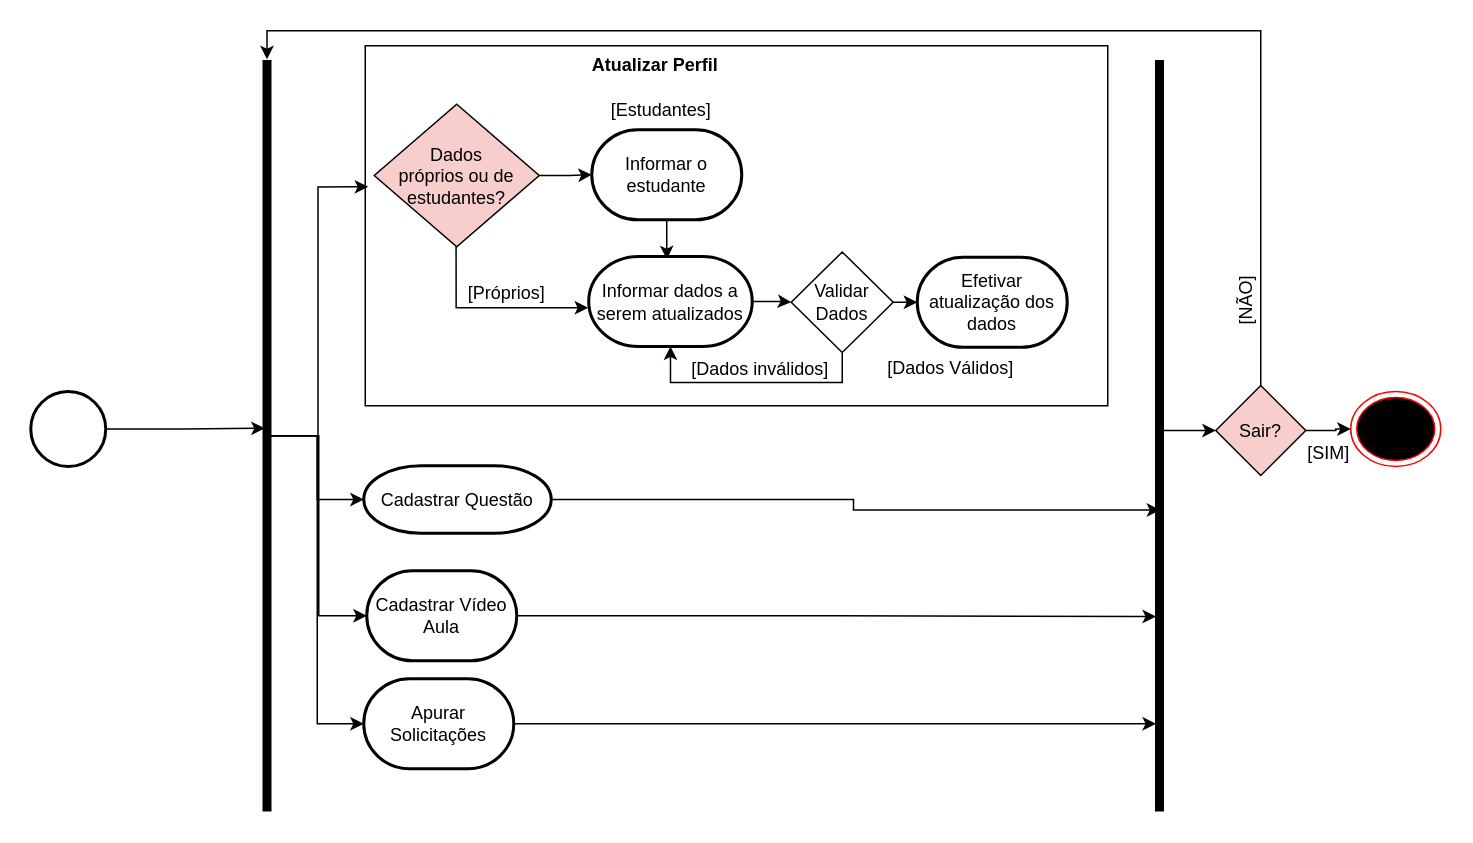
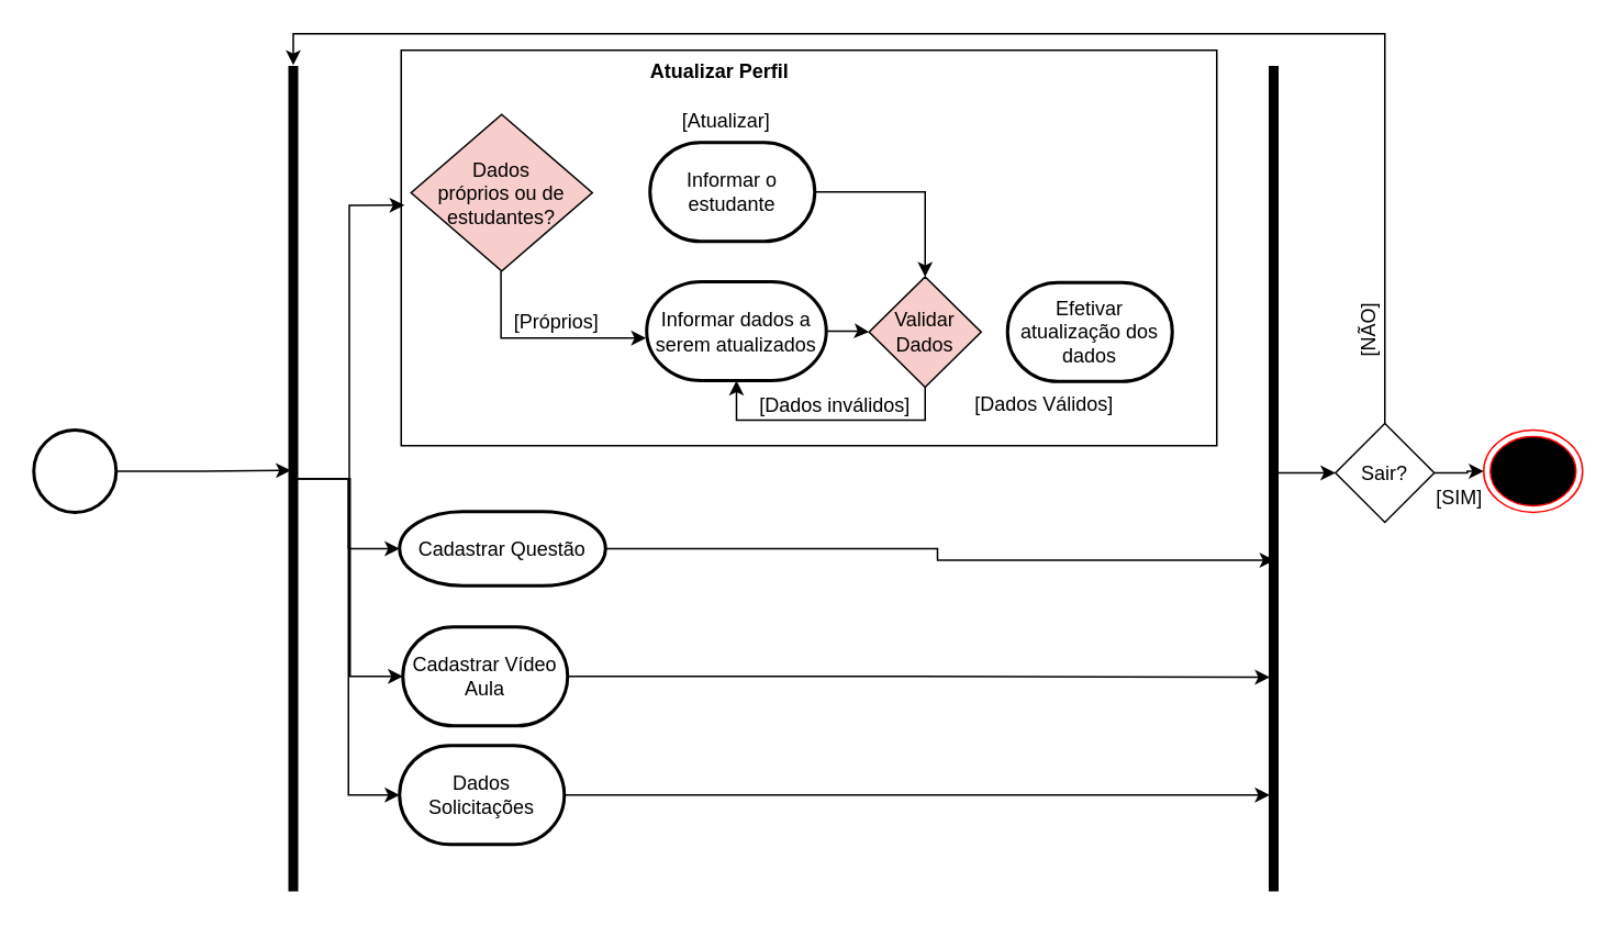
- <mxCell id="20" value="[Estudantes]" style="text;html=1;align=center;verticalAlign=middle;resizable=0;points=[];autosize=1;strokeColor=none;fillColor=none;" vertex="1" parent="1"><mxGeometry x="395" y="58" width="90" height="30" as="geometry" /></mxCell>
+ <mxCell id="20" value="[Atualizar]" style="text;html=1;align=center;verticalAlign=middle;resizable=0;points=[];autosize=1;strokeColor=none;fillColor=none;" vertex="1" parent="1"><mxGeometry x="395" y="58" width="90" height="30" as="geometry" /></mxCell>
- <mxCell id="14" value="" style="edgeStyle=orthogonalEdgeStyle;rounded=0;orthogonalLoop=1;jettySize=auto;html=1;" edge="1" parent="1" source="16" target="19"><mxGeometry relative="1" as="geometry" /></mxCell>
- <mxCell id="18" style="edgeStyle=orthogonalEdgeStyle;rounded=0;orthogonalLoop=1;jettySize=auto;html=1;entryX=0.478;entryY=0.03;entryDx=0;entryDy=0;entryPerimeter=0;" edge="1" parent="1" source="19" target="22"><mxGeometry relative="1" as="geometry" /></mxCell>
+ <mxCell id="18" style="edgeStyle=orthogonalEdgeStyle;rounded=0;orthogonalLoop=1;jettySize=auto;html=1;" edge="1" parent="1" source="19" target="25"><mxGeometry relative="1" as="geometry" /></mxCell>
- <mxCell id="25" value="Validar&lt;br&gt;Dados" style="rhombus;whiteSpace=wrap;html=1;" vertex="1" parent="1"><mxGeometry x="526.99" y="167.5" width="68" height="67" as="geometry" /></mxCell>
+ <mxCell id="25" value="Validar&lt;br&gt;Dados" style="rhombus;whiteSpace=wrap;html=1;fillColor=#f8cecc;" vertex="1" parent="1"><mxGeometry x="526.99" y="167.5" width="68" height="67" as="geometry" /></mxCell>
- <mxCell id="24" style="edgeStyle=orthogonalEdgeStyle;rounded=0;orthogonalLoop=1;jettySize=auto;html=1;exitX=1;exitY=0.5;exitDx=0;exitDy=0;entryX=0;entryY=0.5;entryDx=0;entryDy=0;entryPerimeter=0;" edge="1" parent="1" source="25" target="27"><mxGeometry relative="1" as="geometry" /></mxCell>
- <mxCell id="37" value="Sair?" style="rhombus;whiteSpace=wrap;html=1;fillColor=#f8cecc;" vertex="1" parent="1"><mxGeometry x="810" y="256.5" width="60" height="60" as="geometry" /></mxCell>
+ <mxCell id="37" value="Sair?" style="rhombus;whiteSpace=wrap;html=1;" vertex="1" parent="1"><mxGeometry x="810" y="256.5" width="60" height="60" as="geometry" /></mxCell>
- <mxCell id="34" value="Apurar Solicitações" style="strokeWidth=2;html=1;shape=mxgraph.flowchart.terminator;whiteSpace=wrap;" vertex="1" parent="1"><mxGeometry x="242" y="452" width="100" height="60" as="geometry" /></mxCell>
+ <mxCell id="34" value="Dados Solicitações" style="strokeWidth=2;html=1;shape=mxgraph.flowchart.terminator;whiteSpace=wrap;" vertex="1" parent="1"><mxGeometry x="242" y="452" width="100" height="60" as="geometry" /></mxCell>
